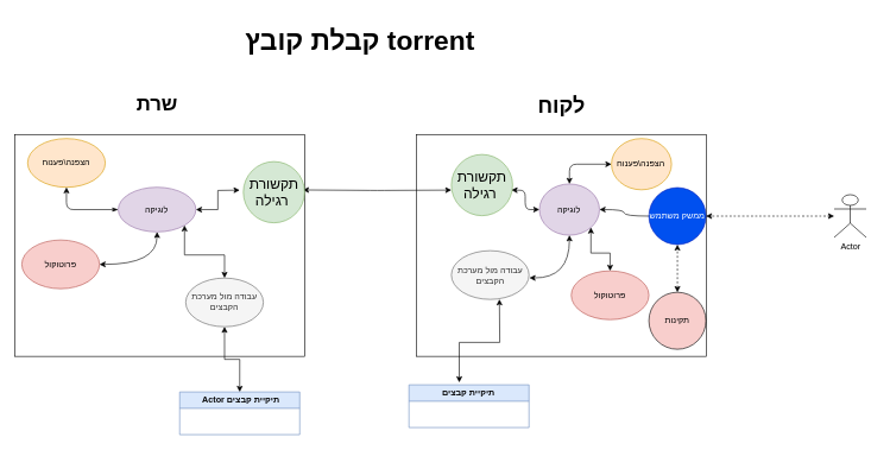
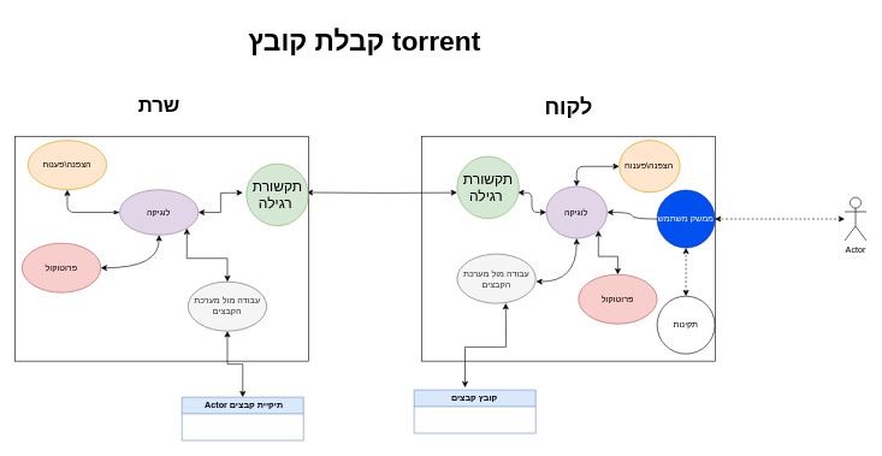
- <mxCell id="16" value="Actor" style="shape=umlActor;verticalLabelPosition=bottom;verticalAlign=top;html=1;outlineConnect=0;" parent="1" vertex="1"><mxGeometry x="1170" y="273" width="45" height="60" as="geometry" /></mxCell>
+ <mxCell id="16" value="Actor" style="shape=umlActor;verticalLabelPosition=bottom;verticalAlign=top;html=1;outlineConnect=0;" parent="1" vertex="1"><mxGeometry x="1170" y="273" width="30" height="60" as="geometry" /></mxCell>
- <mxCell id="33" value="תקינות" style="ellipse;whiteSpace=wrap;html=1;aspect=fixed;fillColor=#f8cecc;" parent="1" vertex="1"><mxGeometry x="910" y="410" width="80" height="80" as="geometry" /></mxCell>
+ <mxCell id="33" value="תקינות" style="ellipse;whiteSpace=wrap;html=1;aspect=fixed;" parent="1" vertex="1"><mxGeometry x="910" y="410" width="80" height="80" as="geometry" /></mxCell>
- <mxCell id="5" value="תיקיית קבצים" style="swimlane;whiteSpace=wrap;html=1;fillColor=#dae8fc;strokeColor=#6c8ebf;" parent="1" vertex="1"><mxGeometry x="573.269" y="539.999" width="168.493" height="59.951" as="geometry" /></mxCell>
+ <mxCell id="5" value="קובץ קבצים" style="swimlane;whiteSpace=wrap;html=1;fillColor=#dae8fc;strokeColor=#6c8ebf;" parent="1" vertex="1"><mxGeometry x="573.269" y="539.999" width="168.493" height="59.951" as="geometry" /></mxCell>
